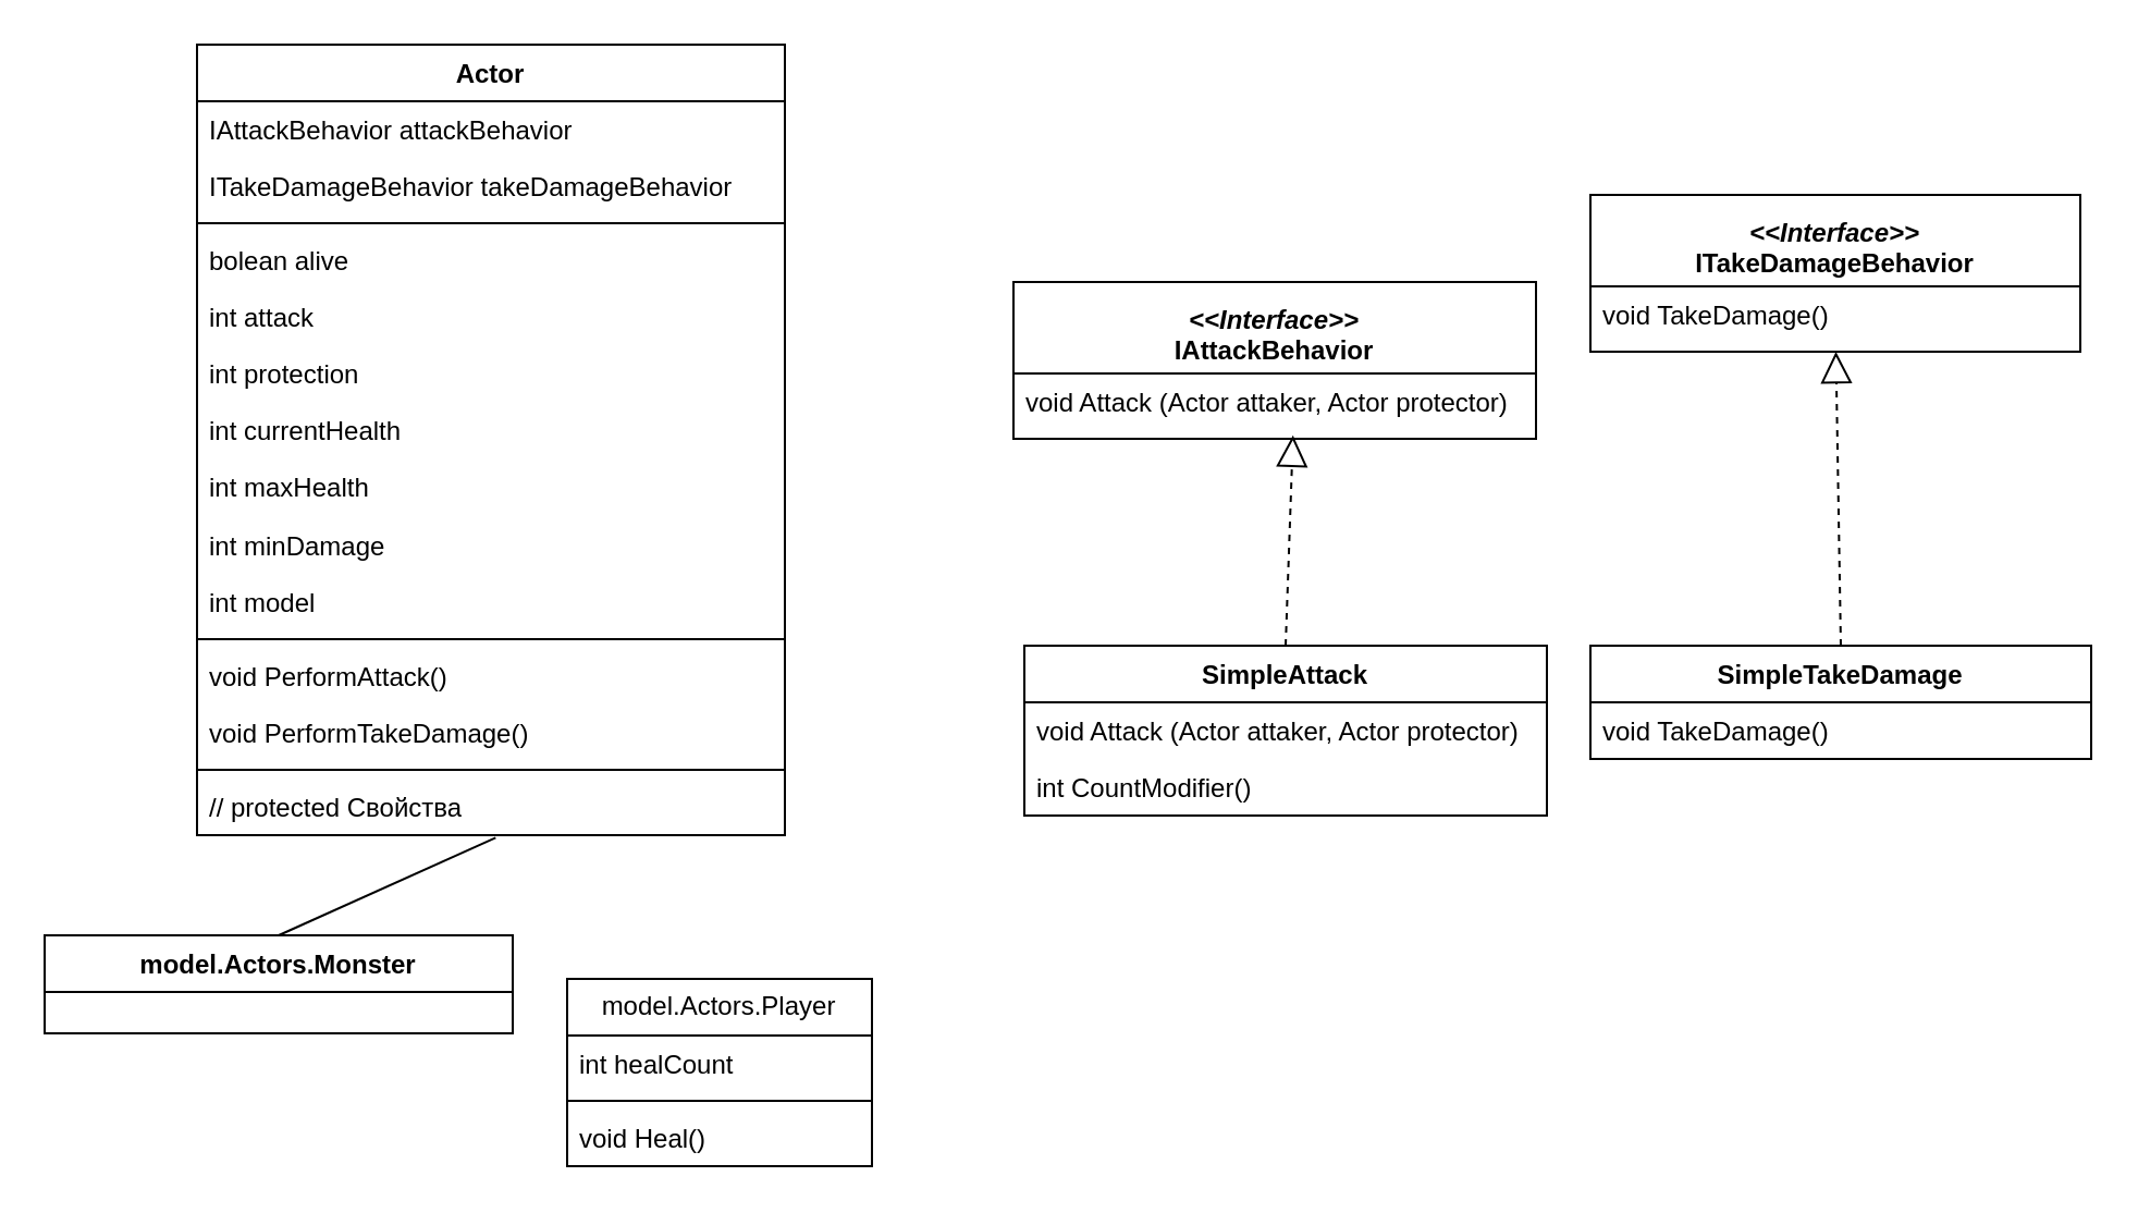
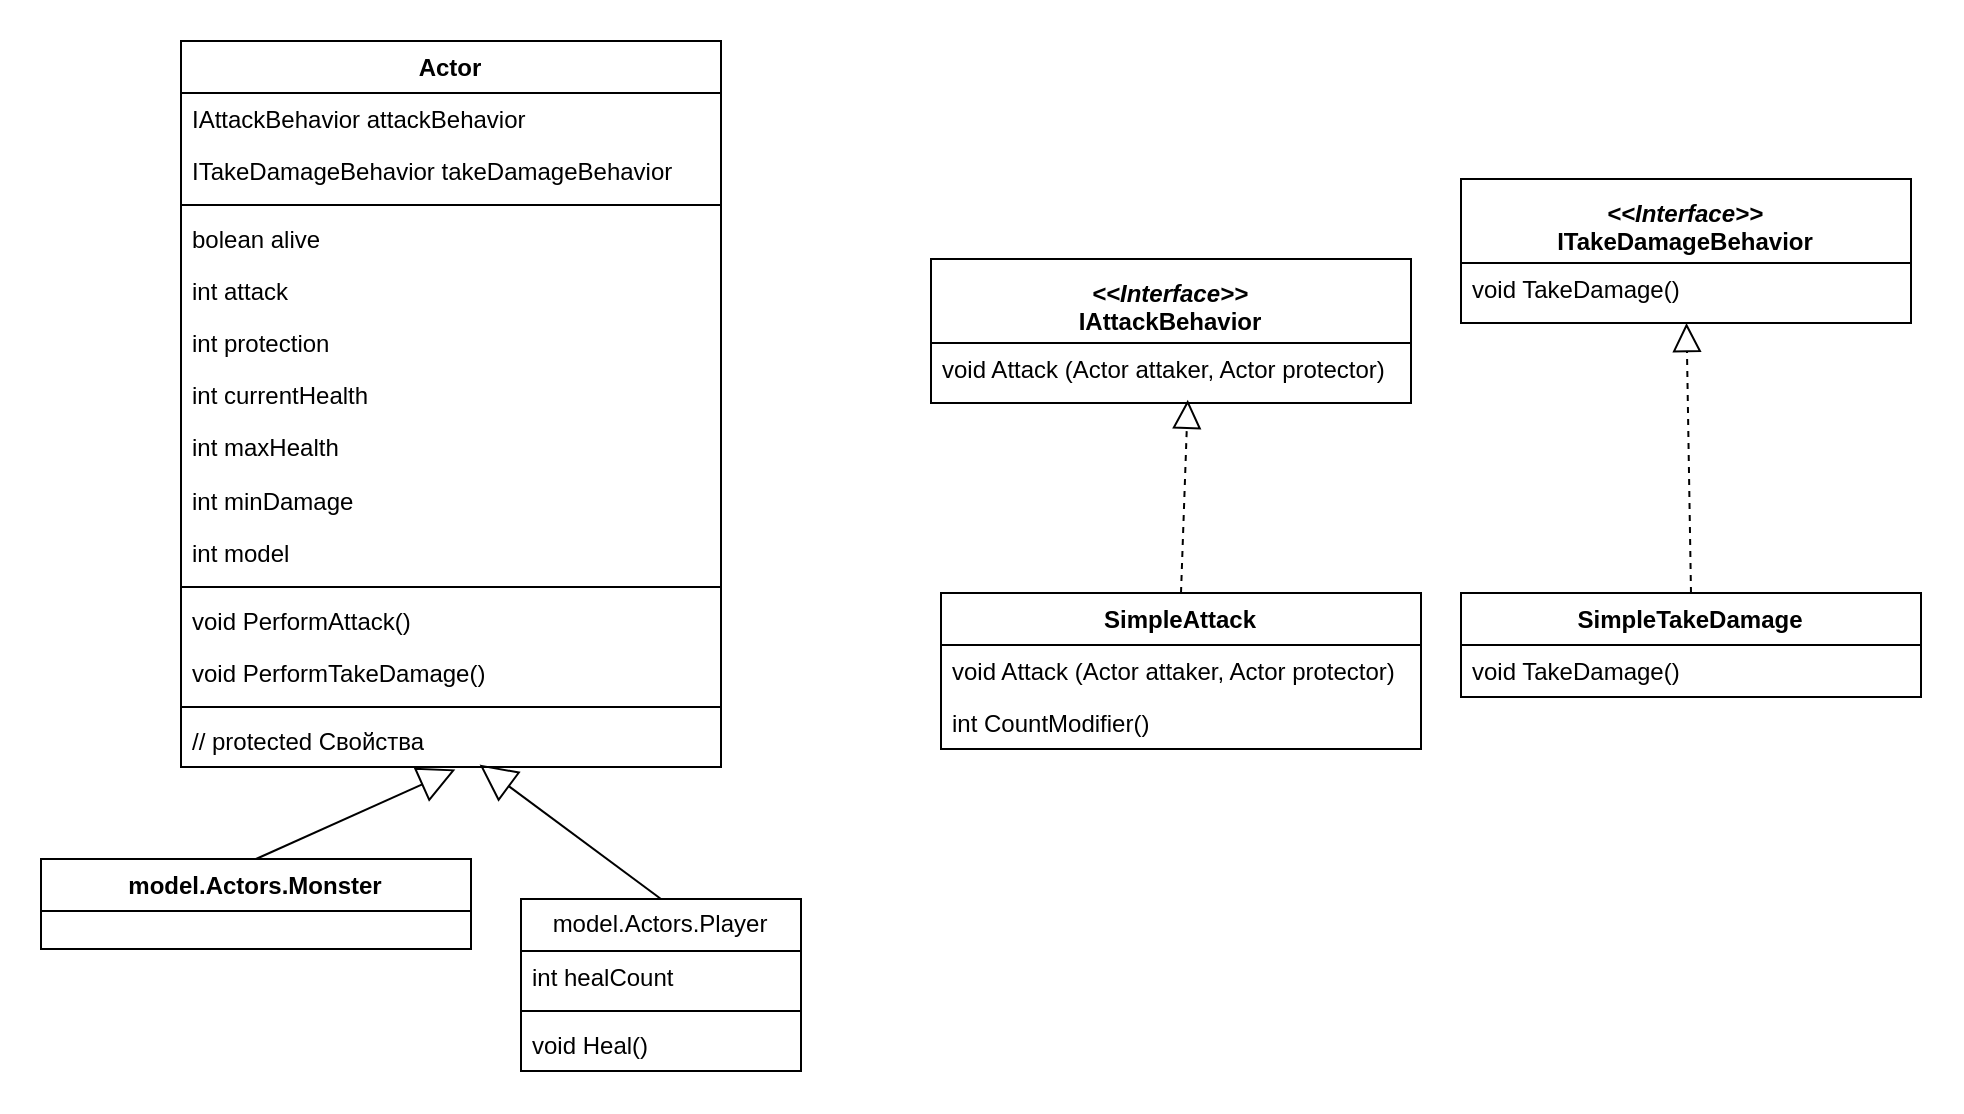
- <mxCell id="33" value="" style="endArrow=none;endSize=16;endFill=0;html=1;rounded=0;entryX=0.508;entryY=1.047;entryDx=0;entryDy=0;entryPerimeter=0;exitX=0.5;exitY=0;exitDx=0;exitDy=0;" edge="1" parent="1" source="28" target="17"><mxGeometry width="160" relative="1" as="geometry"><mxPoint x="240" y="369" as="sourcePoint" /><mxPoint x="400" y="369" as="targetPoint" /></mxGeometry></mxCell>
+ <mxCell id="33" value="" style="endArrow=block;endSize=16;endFill=0;html=1;rounded=0;entryX=0.508;entryY=1.047;entryDx=0;entryDy=0;entryPerimeter=0;exitX=0.5;exitY=0;exitDx=0;exitDy=0;" edge="1" parent="1" source="28" target="17"><mxGeometry width="160" relative="1" as="geometry"><mxPoint x="240" y="369" as="sourcePoint" /><mxPoint x="400" y="369" as="targetPoint" /></mxGeometry></mxCell>
+ <mxCell id="34" value="" style="endArrow=block;endSize=16;endFill=0;html=1;rounded=0;exitX=0.5;exitY=0;exitDx=0;exitDy=0;entryX=0.553;entryY=0.953;entryDx=0;entryDy=0;entryPerimeter=0;" edge="1" parent="1" source="29" target="17"><mxGeometry width="160" relative="1" as="geometry"><mxPoint x="330" y="429" as="sourcePoint" /><mxPoint x="270" y="389" as="targetPoint" /></mxGeometry></mxCell>
